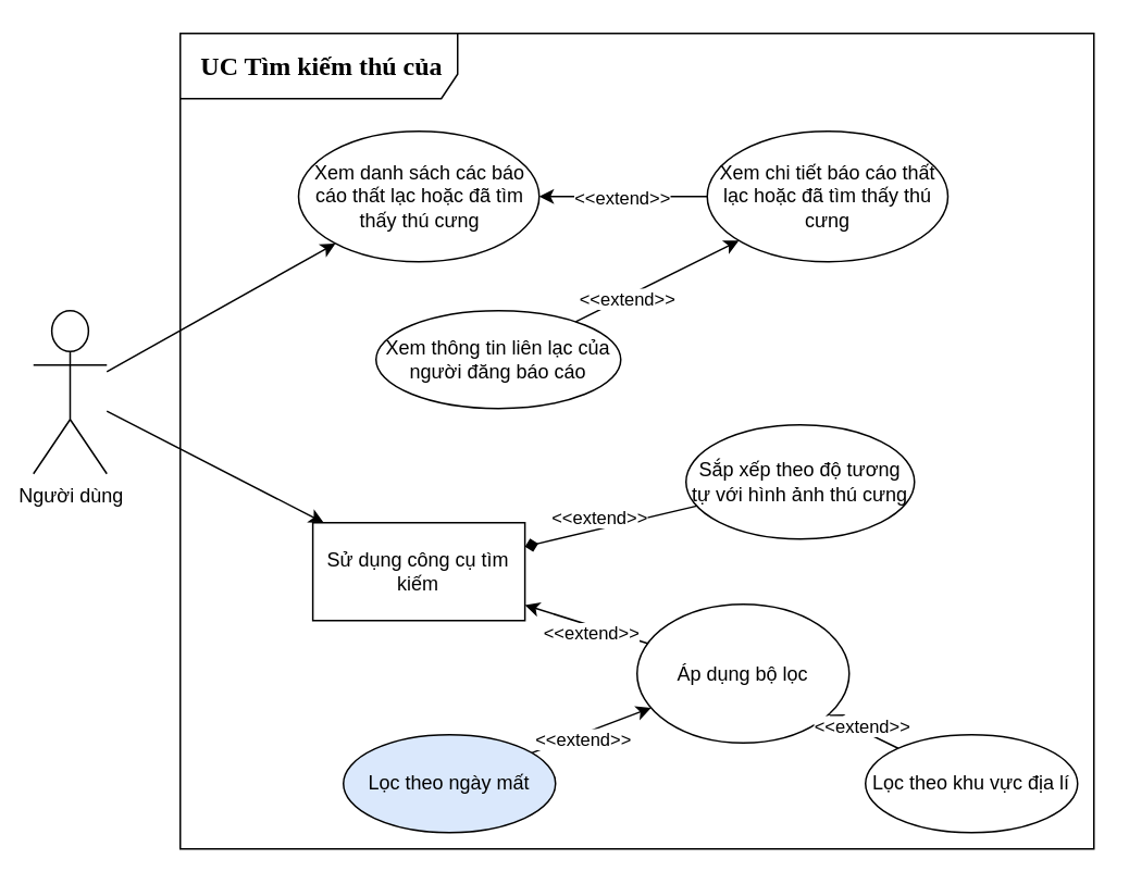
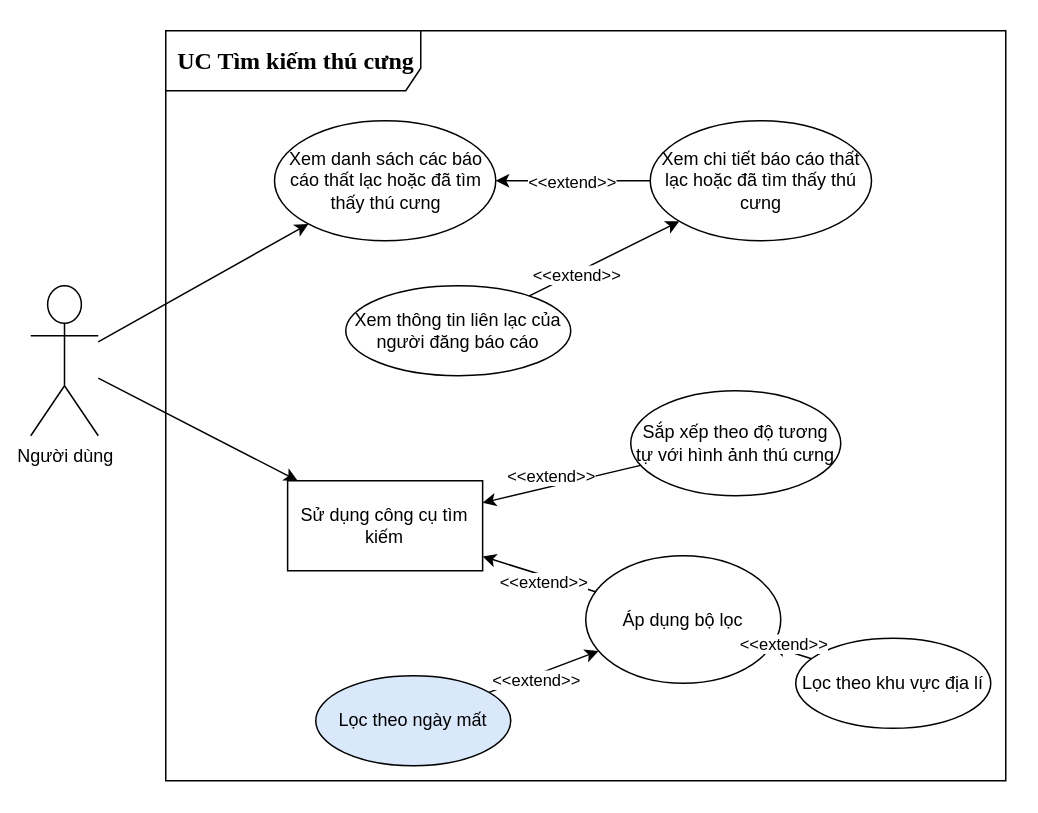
- <mxCell id="6" value="&lt;font face=&quot;Times New Roman, serif&quot;&gt;&lt;span style=&quot;font-size: 16px;&quot;&gt;&lt;b&gt;&amp;nbsp;UC Tìm kiếm thú của&lt;/b&gt;&lt;/span&gt;&lt;/font&gt;" style="shape=umlFrame;whiteSpace=wrap;html=1;pointerEvents=0;width=170;height=40;align=center;" vertex="1" parent="1"><mxGeometry x="110" y="20" width="560" height="500" as="geometry" /></mxCell>
+ <mxCell id="6" value="&lt;font face=&quot;Times New Roman, serif&quot;&gt;&lt;span style=&quot;font-size: 16px;&quot;&gt;&lt;b&gt;&amp;nbsp;UC Tìm kiếm thú cưng&lt;/b&gt;&lt;/span&gt;&lt;/font&gt;" style="shape=umlFrame;whiteSpace=wrap;html=1;pointerEvents=0;width=170;height=40;align=center;" vertex="1" parent="1"><mxGeometry x="110" y="20" width="560" height="500" as="geometry" /></mxCell>
- <mxCell id="23" value="" style="endArrow=diamond;html=1;rounded=0;" edge="1" parent="1" source="25" target="12"><mxGeometry width="50" height="50" relative="1" as="geometry"><mxPoint x="475" y="312" as="sourcePoint" /><mxPoint x="390" y="290" as="targetPoint" /></mxGeometry></mxCell>
+ <mxCell id="23" value="" style="endArrow=classic;html=1;rounded=0;" edge="1" parent="1" source="25" target="12"><mxGeometry width="50" height="50" relative="1" as="geometry"><mxPoint x="475" y="312" as="sourcePoint" /><mxPoint x="390" y="290" as="targetPoint" /></mxGeometry></mxCell>
- <mxCell id="17" value="Lọc theo khu vực địa lí" style="ellipse;whiteSpace=wrap;html=1;" vertex="1" parent="1"><mxGeometry x="530" y="450" width="130" height="60" as="geometry" /></mxCell>
+ <mxCell id="17" value="Lọc theo khu vực địa lí" style="ellipse;whiteSpace=wrap;html=1;" vertex="1" parent="1"><mxGeometry x="530" y="425" width="130" height="60" as="geometry" /></mxCell>
